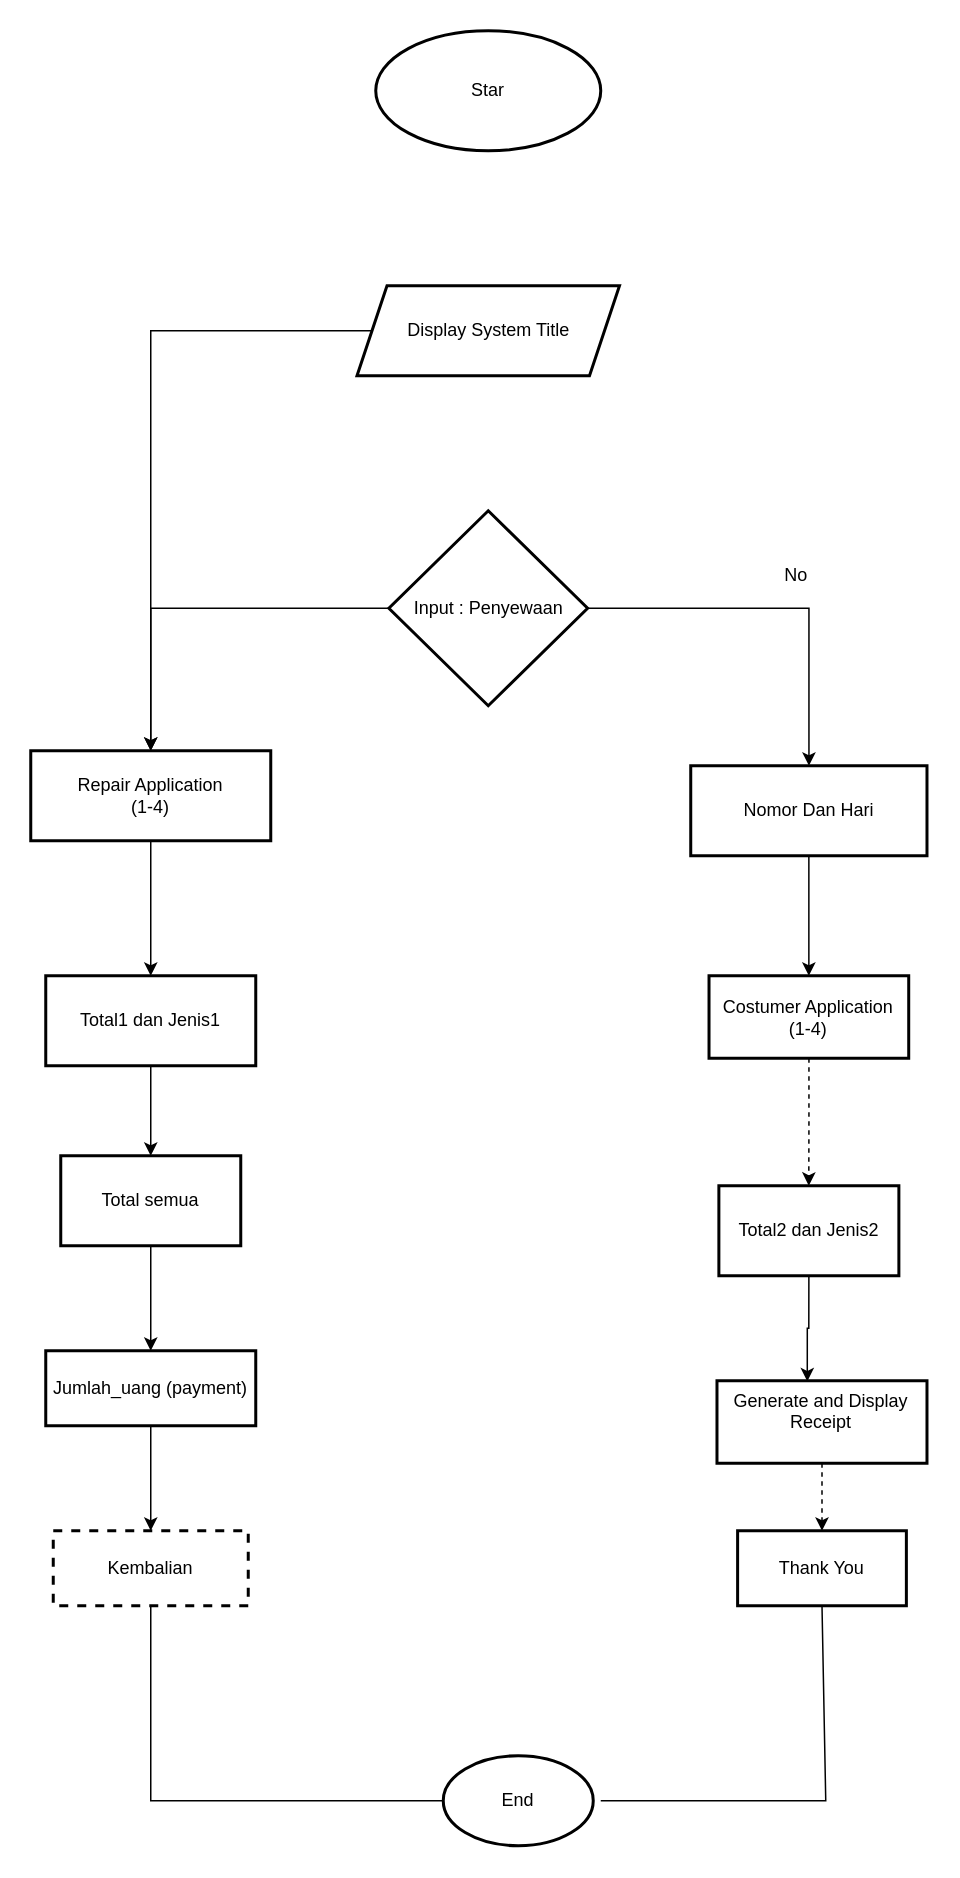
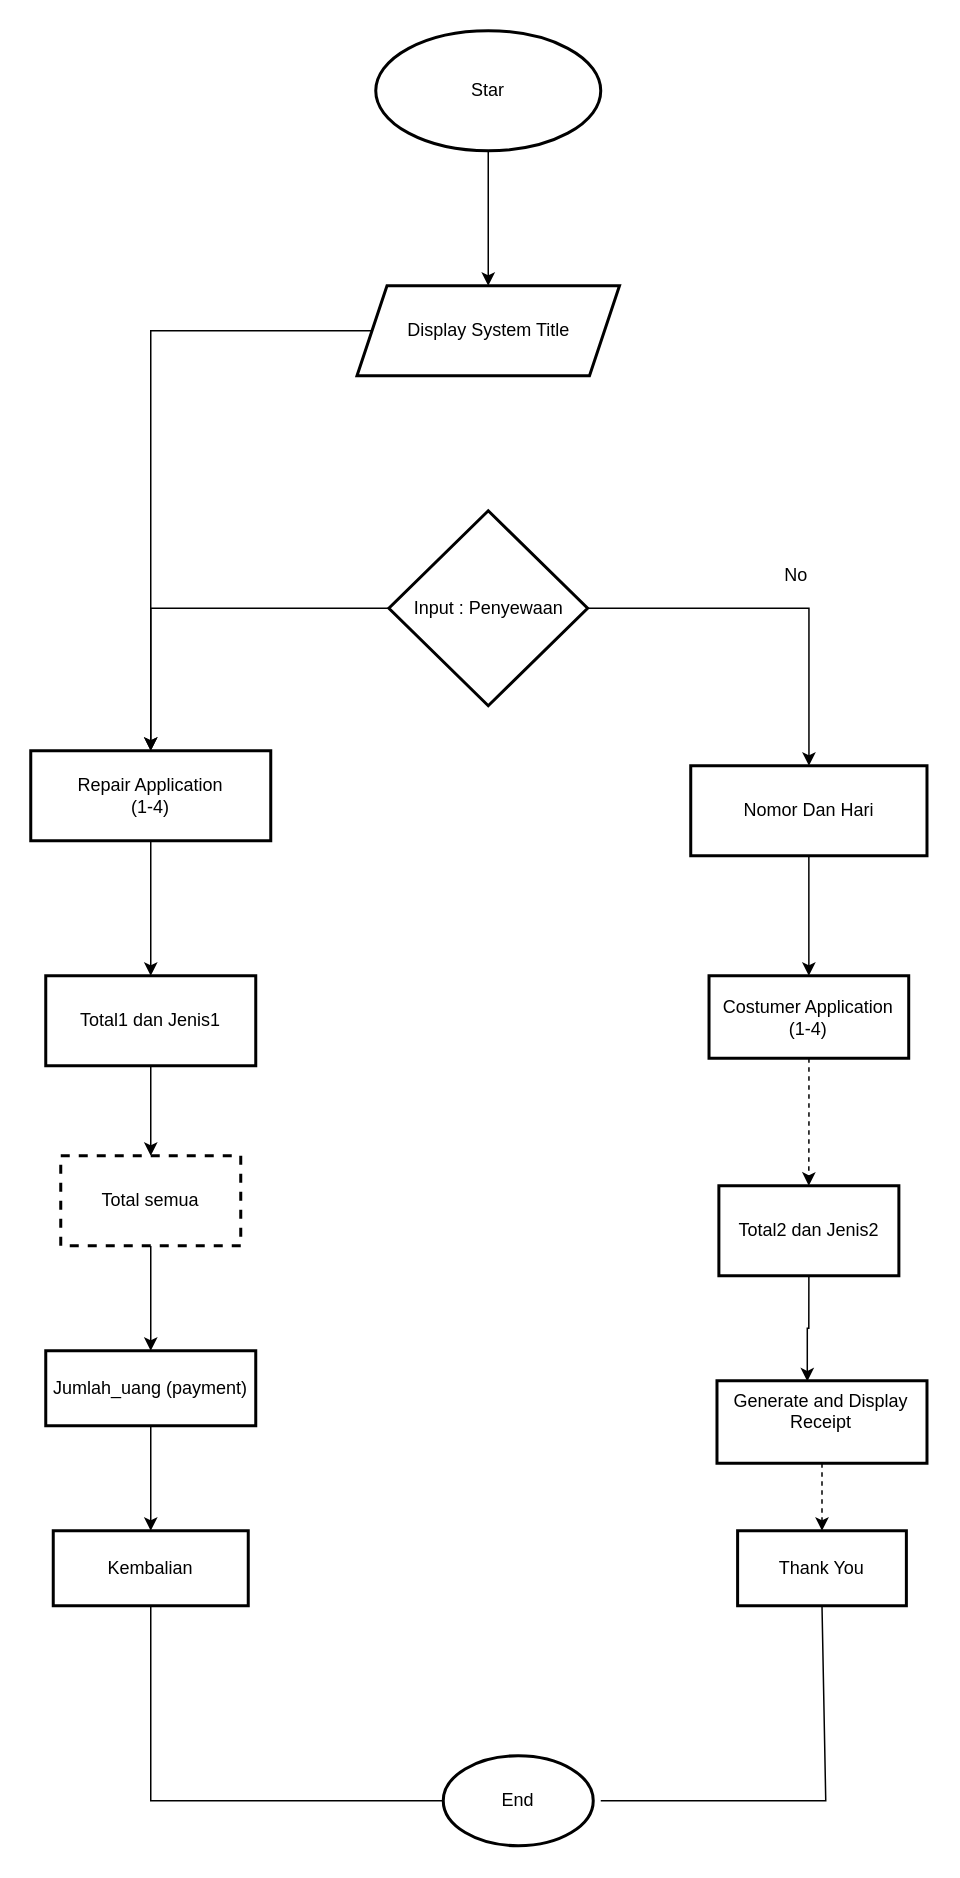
+ <mxCell id="2" value="" style="edgeStyle=orthogonalEdgeStyle;rounded=0;orthogonalLoop=1;jettySize=auto;html=1;" parent="1" source="3" target="5" edge="1"><mxGeometry relative="1" as="geometry" /></mxCell>
- <mxCell id="20" value="Total semua" style="whiteSpace=wrap;html=1;strokeWidth=2;" parent="1" vertex="1"><mxGeometry x="40" y="770" width="120" height="60" as="geometry" /></mxCell>
+ <mxCell id="20" value="Total semua" style="whiteSpace=wrap;html=1;strokeWidth=2;dashed=1;" parent="1" vertex="1"><mxGeometry x="40" y="770" width="120" height="60" as="geometry" /></mxCell>
- <mxCell id="23" value="Kembalian" style="whiteSpace=wrap;html=1;strokeWidth=2;dashed=1;" parent="1" vertex="1"><mxGeometry x="35" y="1020" width="130" height="50" as="geometry" /></mxCell>
+ <mxCell id="23" value="Kembalian" style="whiteSpace=wrap;html=1;strokeWidth=2;" parent="1" vertex="1"><mxGeometry x="35" y="1020" width="130" height="50" as="geometry" /></mxCell>
